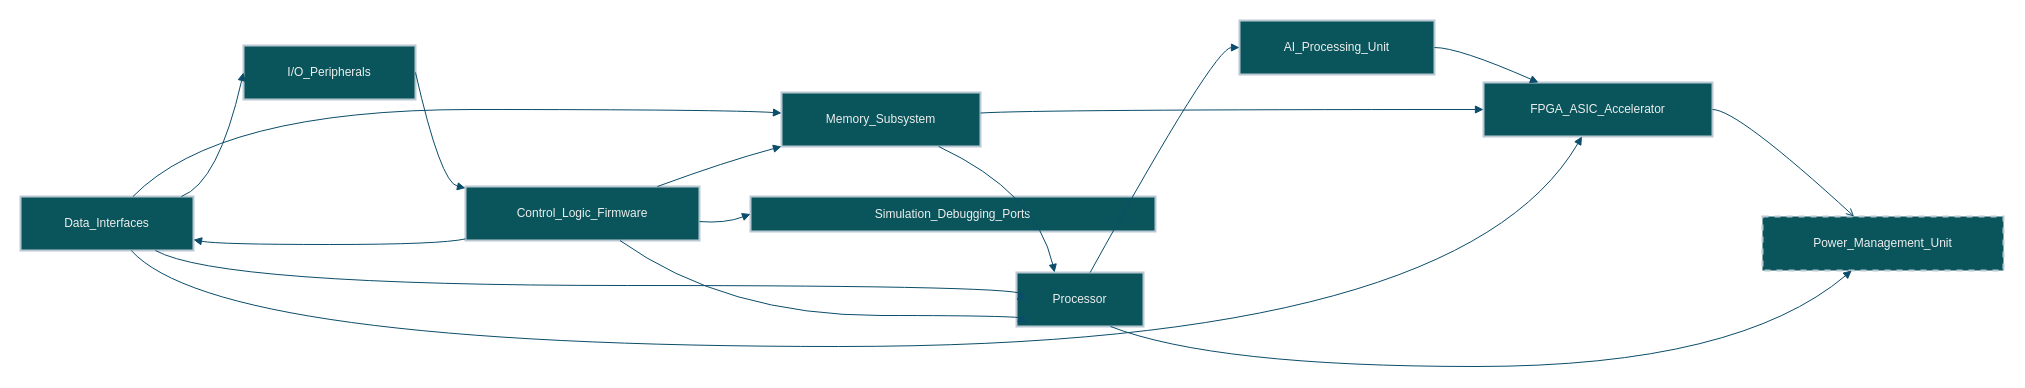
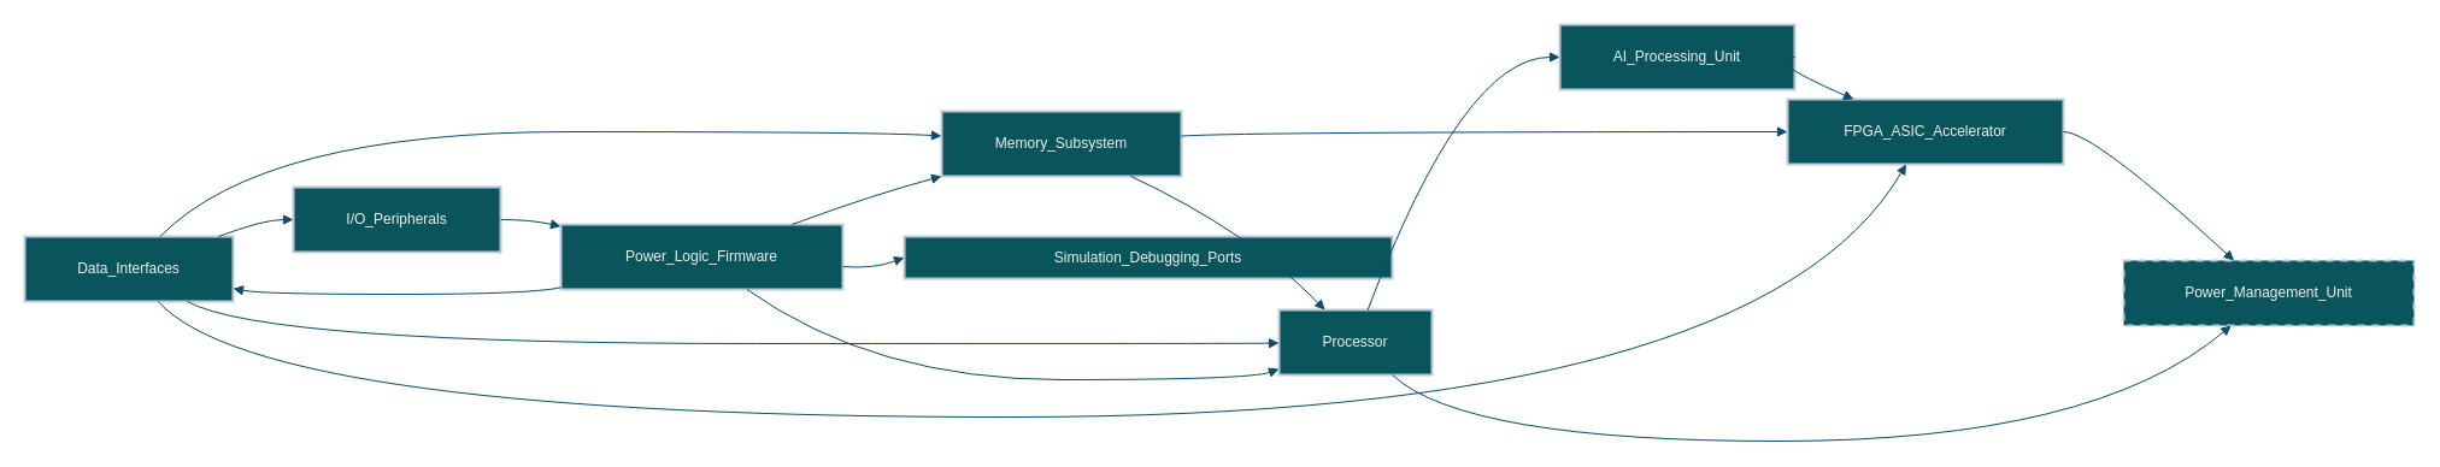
- <mxCell id="2" value="AI_Processing_Unit" style="whiteSpace=wrap;strokeWidth=2;labelBackgroundColor=none;fillColor=#09555B;strokeColor=#BAC8D3;fontColor=#EEEEEE;" parent="1" vertex="1"><mxGeometry x="1239" y="20" width="195" height="54" as="geometry" /></mxCell>
+ <mxCell id="2" value="AI_Processing_Unit" style="whiteSpace=wrap;strokeWidth=2;labelBackgroundColor=none;fillColor=#09555B;strokeColor=#BAC8D3;fontColor=#EEEEEE;" parent="1" vertex="1"><mxGeometry x="1294" y="20" width="195" height="54" as="geometry" /></mxCell>
- <mxCell id="8" value="I/O_Peripherals" style="whiteSpace=wrap;strokeWidth=2;labelBackgroundColor=none;fillColor=#09555B;strokeColor=#BAC8D3;fontColor=#EEEEEE;" parent="1" vertex="1"><mxGeometry x="243" y="45" width="172" height="54" as="geometry" /></mxCell>
+ <mxCell id="8" value="I/O_Peripherals" style="whiteSpace=wrap;strokeWidth=2;labelBackgroundColor=none;fillColor=#09555B;strokeColor=#BAC8D3;fontColor=#EEEEEE;" parent="1" vertex="1"><mxGeometry x="243" y="155" width="172" height="54" as="geometry" /></mxCell>
- <mxCell id="15" value="" style="curved=1;startArrow=none;endArrow=open;exitX=1;exitY=0.5;entryX=0.38;entryY=0;labelBackgroundColor=none;fontColor=default;strokeColor=#0B4D6A;" parent="1" source="3" target="6" edge="1"><mxGeometry relative="1" as="geometry"><Array as="points"><mxPoint x="1737" y="109" /></Array></mxGeometry></mxCell>
+ <mxCell id="15" value="" style="curved=1;startArrow=none;endArrow=block;exitX=1;exitY=0.5;entryX=0.38;entryY=0;labelBackgroundColor=none;fontColor=default;strokeColor=#0B4D6A;" parent="1" source="3" target="6" edge="1"><mxGeometry relative="1" as="geometry"><Array as="points"><mxPoint x="1737" y="109" /></Array></mxGeometry></mxCell>
- <mxCell id="9" value="Control_Logic_Firmware" style="whiteSpace=wrap;strokeWidth=2;labelBackgroundColor=none;fillColor=#09555B;strokeColor=#BAC8D3;fontColor=#EEEEEE;" parent="1" vertex="1"><mxGeometry x="465" y="186" width="234" height="54" as="geometry" /></mxCell>
+ <mxCell id="9" value="Power_Logic_Firmware" style="whiteSpace=wrap;strokeWidth=2;labelBackgroundColor=none;fillColor=#09555B;strokeColor=#BAC8D3;fontColor=#EEEEEE;" parent="1" vertex="1"><mxGeometry x="465" y="186" width="234" height="54" as="geometry" /></mxCell>
- <mxCell id="4" value="Processor" style="whiteSpace=wrap;strokeWidth=2;labelBackgroundColor=none;fillColor=#09555B;strokeColor=#BAC8D3;fontColor=#EEEEEE;" parent="1" vertex="1"><mxGeometry x="1016" y="272" width="127" height="54" as="geometry" /></mxCell>
+ <mxCell id="4" value="Processor" style="whiteSpace=wrap;strokeWidth=2;labelBackgroundColor=none;fillColor=#09555B;strokeColor=#BAC8D3;fontColor=#EEEEEE;" parent="1" vertex="1"><mxGeometry x="1061" y="257" width="127" height="54" as="geometry" /></mxCell>
